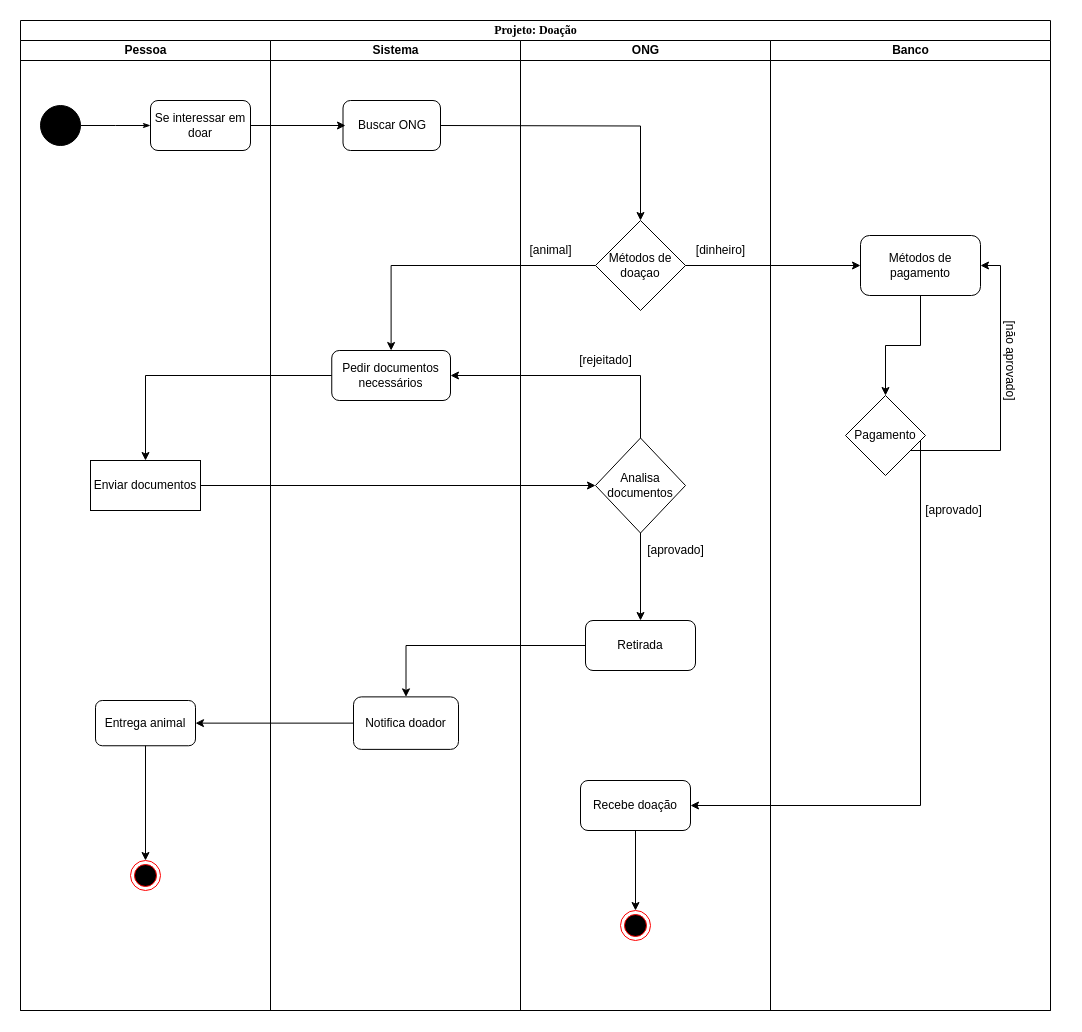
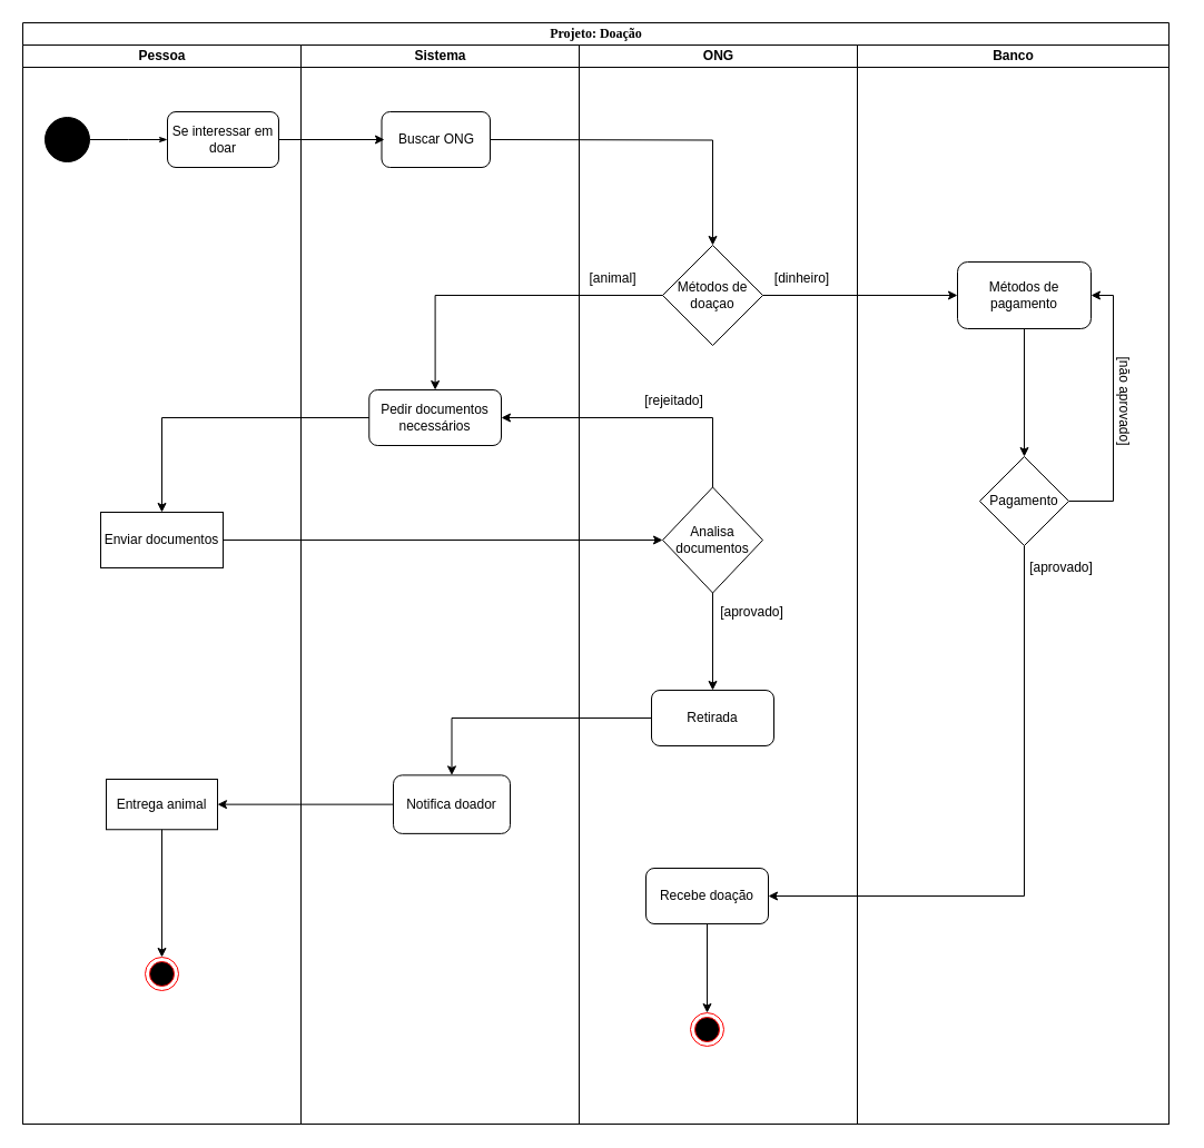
- <mxCell id="32" value="Pagamento" style="rhombus;whiteSpace=wrap;html=1;" vertex="1" parent="28"><mxGeometry x="75" y="355" width="80" height="80" as="geometry" /></mxCell>
+ <mxCell id="32" value="Pagamento" style="rhombus;whiteSpace=wrap;html=1;" vertex="1" parent="28"><mxGeometry x="110" y="370" width="80" height="80" as="geometry" /></mxCell>
- <mxCell id="8" value="Entrega animal" style="rounded=1;whiteSpace=wrap;html=1;" vertex="1" parent="3"><mxGeometry x="75" y="660" width="100" height="45.25" as="geometry" /></mxCell>
+ <mxCell id="8" value="Entrega animal" style="whiteSpace=wrap;html=1;rounded=0;" vertex="1" parent="3"><mxGeometry x="75" y="660" width="100" height="45.25" as="geometry" /></mxCell>
